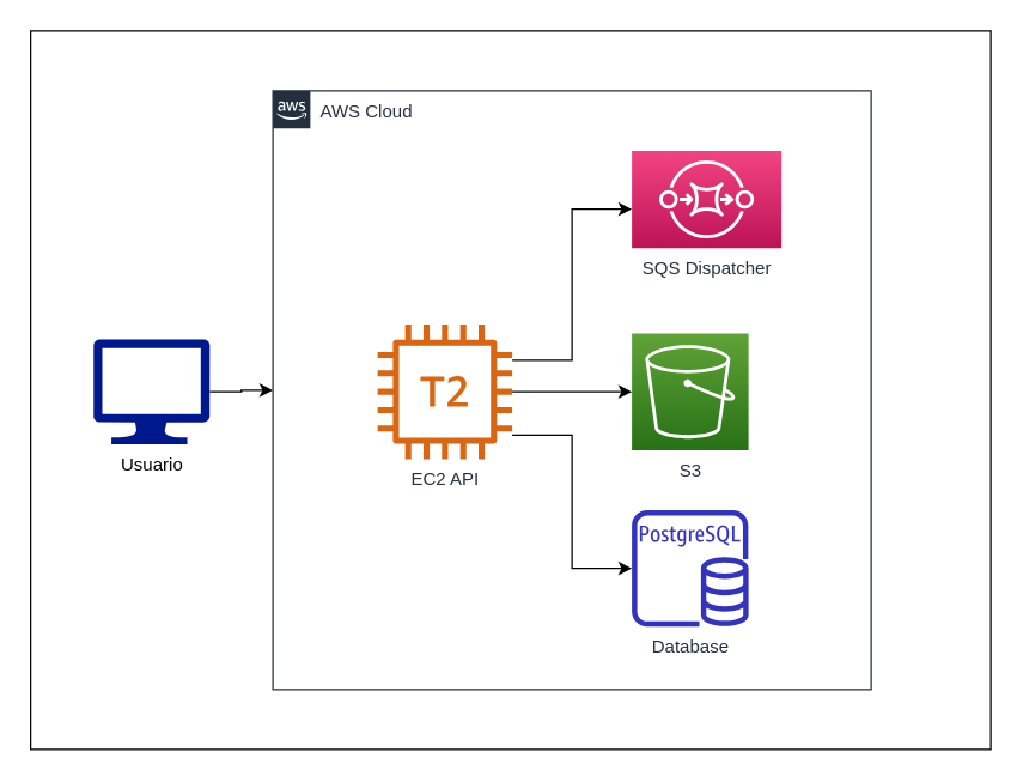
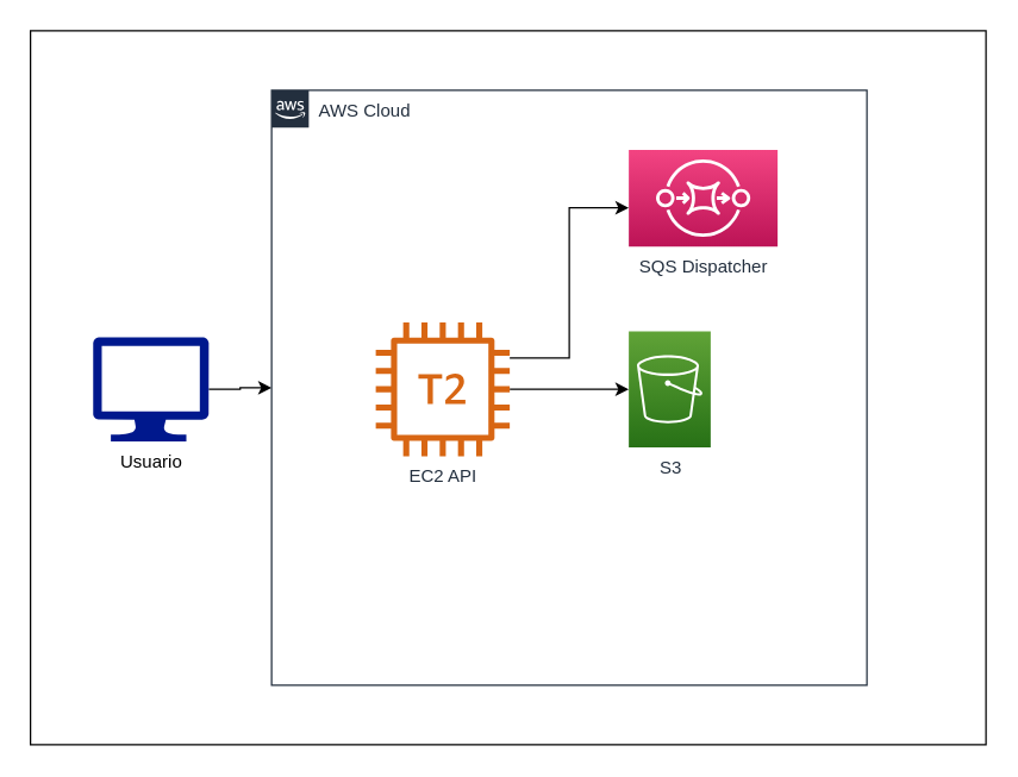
- <mxCell id="10" value="S3" style="outlineConnect=0;fontColor=#232F3E;gradientColor=#60A337;gradientDirection=north;fillColor=#277116;strokeColor=#ffffff;dashed=0;verticalLabelPosition=bottom;verticalAlign=top;align=center;html=1;fontSize=12;fontStyle=0;aspect=fixed;shape=mxgraph.aws4.resourceIcon;resIcon=mxgraph.aws4.s3;" parent="1" vertex="1"><mxGeometry x="422" y="222" width="78" height="78" as="geometry" /></mxCell>
+ <mxCell id="10" value="S3" style="outlineConnect=0;fontColor=#232F3E;gradientColor=#60A337;gradientDirection=north;fillColor=#277116;strokeColor=#ffffff;dashed=0;verticalLabelPosition=bottom;verticalAlign=top;align=center;html=1;fontSize=12;fontStyle=0;aspect=fixed;shape=mxgraph.aws4.resourceIcon;resIcon=mxgraph.aws4.s3;" parent="1" vertex="1"><mxGeometry x="422" y="222" width="55" height="78" as="geometry" /></mxCell>
- <mxCell id="3" style="edgeStyle=orthogonalEdgeStyle;rounded=0;orthogonalLoop=1;jettySize=auto;html=1;" parent="1" source="6" target="9" edge="1"><mxGeometry relative="1" as="geometry"><mxPoint x="442" y="390" as="targetPoint" /><Array as="points"><mxPoint x="382" y="290" /><mxPoint x="382" y="379" /></Array></mxGeometry></mxCell>
- <mxCell id="9" value="Database" style="outlineConnect=0;fontColor=#232F3E;gradientColor=none;fillColor=#3334B9;strokeColor=none;dashed=0;verticalLabelPosition=bottom;verticalAlign=top;align=center;html=1;fontSize=12;fontStyle=0;aspect=fixed;pointerEvents=1;shape=mxgraph.aws4.rds_postgresql_instance;" parent="1" vertex="1"><mxGeometry x="422" y="340" width="78" height="78" as="geometry" /></mxCell>
